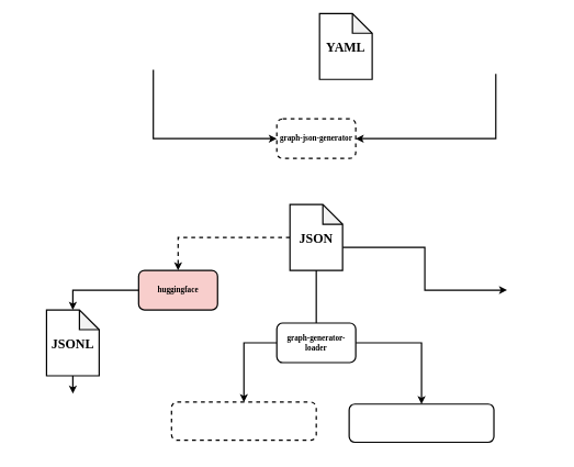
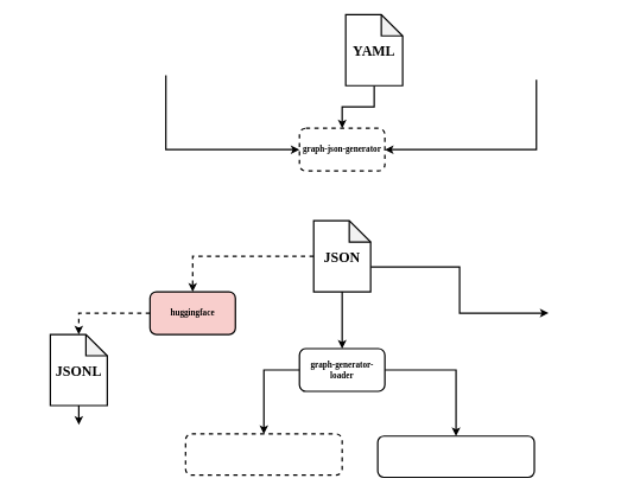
+ <mxCell id="11" style="edgeStyle=orthogonalEdgeStyle;rounded=0;orthogonalLoop=1;jettySize=auto;html=1;exitX=0.5;exitY=1;exitDx=0;exitDy=0;exitPerimeter=0;strokeWidth=2;fontStyle=1" parent="1" source="12" target="2" edge="1"><mxGeometry relative="1" as="geometry" /></mxCell>
- <mxCell id="16" style="edgeStyle=orthogonalEdgeStyle;rounded=0;orthogonalLoop=1;jettySize=auto;html=1;exitX=0;exitY=0.5;exitDx=0;exitDy=0;entryX=0.5;entryY=0;entryDx=0;entryDy=0;entryPerimeter=0;strokeWidth=2;fontStyle=1" parent="1" source="10" target="15" edge="1"><mxGeometry relative="1" as="geometry" /></mxCell>
+ <mxCell id="16" style="edgeStyle=orthogonalEdgeStyle;rounded=0;orthogonalLoop=1;jettySize=auto;html=1;exitX=0;exitY=0.5;exitDx=0;exitDy=0;entryX=0.5;entryY=0;entryDx=0;entryDy=0;entryPerimeter=0;strokeWidth=2;fontStyle=1;dashed=1;" parent="1" source="10" target="15" edge="1"><mxGeometry relative="1" as="geometry" /></mxCell>
- <mxCell id="4" style="edgeStyle=orthogonalEdgeStyle;rounded=0;orthogonalLoop=1;jettySize=auto;html=1;exitX=0.5;exitY=1;exitDx=0;exitDy=0;exitPerimeter=0;strokeWidth=2;fontStyle=1;endArrow=none;" parent="1" source="6" target="9" edge="1"><mxGeometry relative="1" as="geometry" /></mxCell>
+ <mxCell id="4" style="edgeStyle=orthogonalEdgeStyle;rounded=0;orthogonalLoop=1;jettySize=auto;html=1;exitX=0.5;exitY=1;exitDx=0;exitDy=0;exitPerimeter=0;strokeWidth=2;fontStyle=1" parent="1" source="6" target="9" edge="1"><mxGeometry relative="1" as="geometry" /></mxCell>
